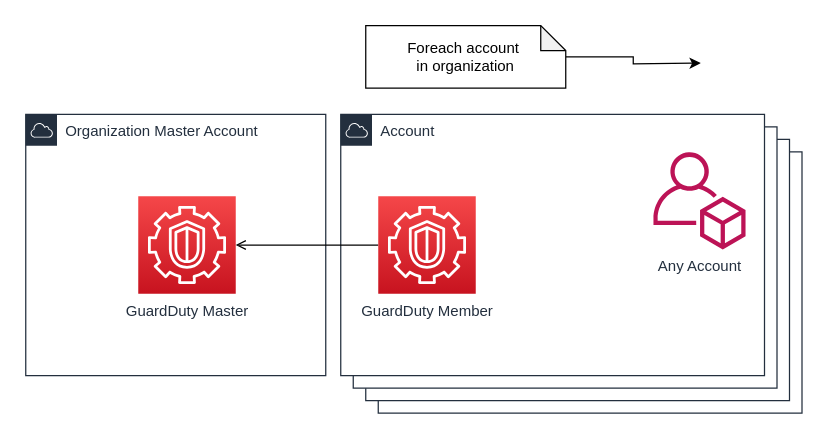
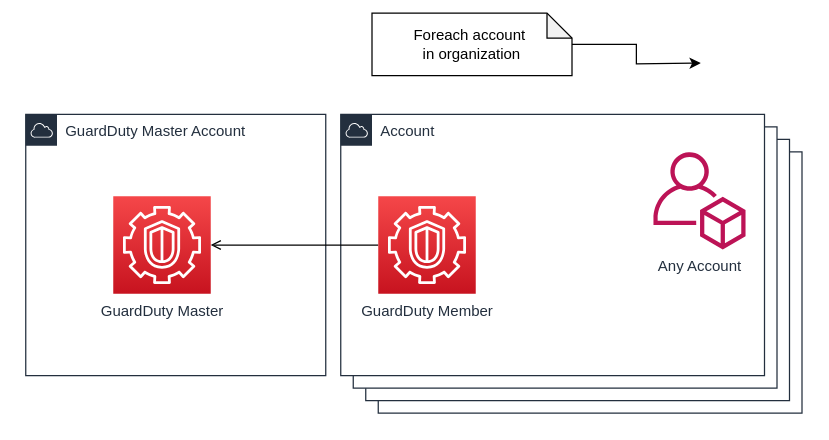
- <mxCell id="9" value="Foreach account&amp;nbsp;&lt;br&gt;in organization" style="shape=note;whiteSpace=wrap;html=1;backgroundOutline=1;darkOpacity=0.05;strokeColor=#000000;fillColor=#FFFFFF;size=20;" parent="1" vertex="1"><mxGeometry x="292" y="20" width="160" height="50" as="geometry" /></mxCell>
+ <mxCell id="9" value="Foreach account&amp;nbsp;&lt;br&gt;in organization" style="shape=note;whiteSpace=wrap;html=1;backgroundOutline=1;darkOpacity=0.05;strokeColor=#000000;fillColor=#FFFFFF;size=20;" parent="1" vertex="1"><mxGeometry x="297" y="10" width="160" height="50" as="geometry" /></mxCell>
- <mxCell id="2" value="Organization Master Account&amp;nbsp;" style="points=[[0,0],[0.25,0],[0.5,0],[0.75,0],[1,0],[1,0.25],[1,0.5],[1,0.75],[1,1],[0.75,1],[0.5,1],[0.25,1],[0,1],[0,0.75],[0,0.5],[0,0.25]];outlineConnect=0;gradientColor=none;html=1;whiteSpace=wrap;fontSize=12;fontStyle=0;shape=mxgraph.aws4.group;grIcon=mxgraph.aws4.group_aws_cloud;strokeColor=#232F3E;fillColor=#ffffff;verticalAlign=top;align=left;spacingLeft=30;fontColor=#232F3E;dashed=0;" parent="1" vertex="1"><mxGeometry x="20" y="91" width="240" height="209" as="geometry" /></mxCell>
+ <mxCell id="2" value="GuardDuty Master Account&amp;nbsp;" style="points=[[0,0],[0.25,0],[0.5,0],[0.75,0],[1,0],[1,0.25],[1,0.5],[1,0.75],[1,1],[0.75,1],[0.5,1],[0.25,1],[0,1],[0,0.75],[0,0.5],[0,0.25]];outlineConnect=0;gradientColor=none;html=1;whiteSpace=wrap;fontSize=12;fontStyle=0;shape=mxgraph.aws4.group;grIcon=mxgraph.aws4.group_aws_cloud;strokeColor=#232F3E;fillColor=#ffffff;verticalAlign=top;align=left;spacingLeft=30;fontColor=#232F3E;dashed=0;" parent="1" vertex="1"><mxGeometry x="20" y="91" width="240" height="209" as="geometry" /></mxCell>
- <mxCell id="3" value="GuardDuty Master" style="outlineConnect=0;fontColor=#232F3E;gradientColor=#F54749;gradientDirection=north;fillColor=#C7131F;strokeColor=#ffffff;dashed=0;verticalLabelPosition=bottom;verticalAlign=top;align=center;html=1;fontSize=12;fontStyle=0;aspect=fixed;shape=mxgraph.aws4.resourceIcon;resIcon=mxgraph.aws4.guardduty;" parent="1" vertex="1"><mxGeometry x="110" y="156.5" width="78" height="78" as="geometry" /></mxCell>
+ <mxCell id="3" value="GuardDuty Master" style="outlineConnect=0;fontColor=#232F3E;gradientColor=#F54749;gradientDirection=north;fillColor=#C7131F;strokeColor=#ffffff;dashed=0;verticalLabelPosition=bottom;verticalAlign=top;align=center;html=1;fontSize=12;fontStyle=0;aspect=fixed;shape=mxgraph.aws4.resourceIcon;resIcon=mxgraph.aws4.guardduty;" parent="1" vertex="1"><mxGeometry x="90" y="156.5" width="78" height="78" as="geometry" /></mxCell>
